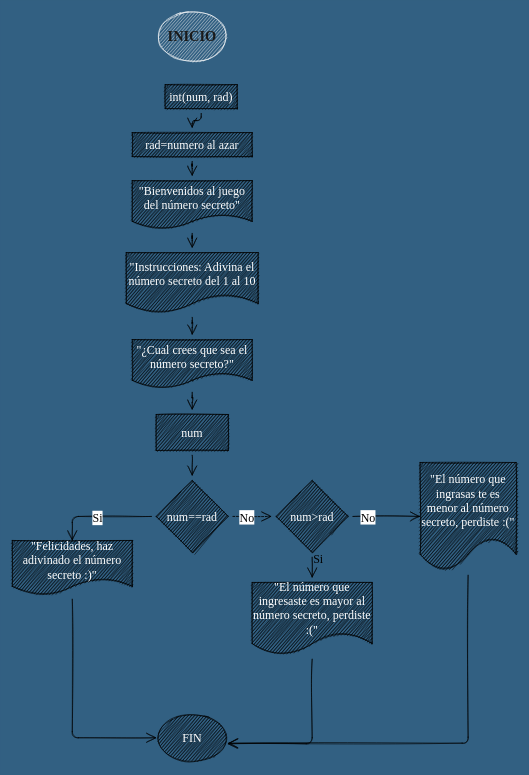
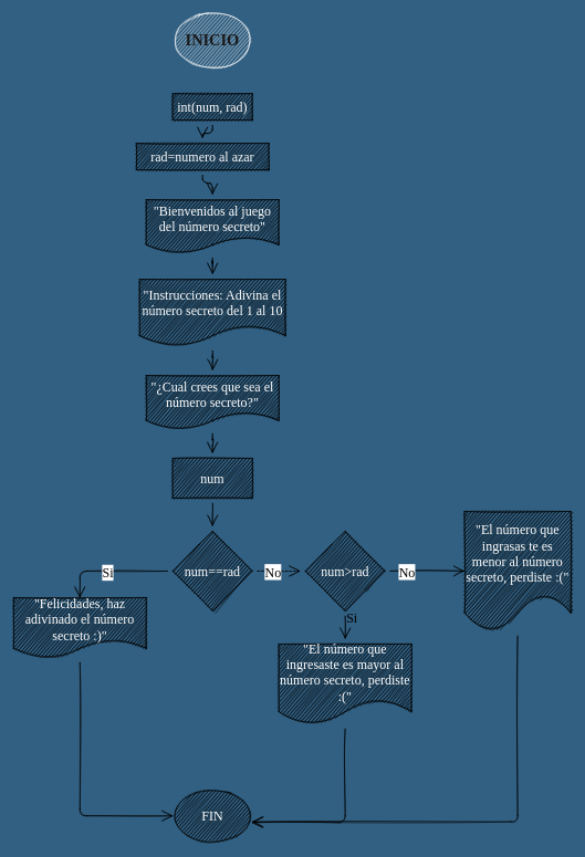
- <mxCell id="4" value="&lt;font color=&quot;#ffffff&quot;&gt;int(num, rad)&lt;/font&gt;" style="rounded=0;whiteSpace=wrap;html=1;labelBackgroundColor=none;sketch=1;hachureGap=4;fillStyle=zigzag;fontFamily=Architects Daughter;fontSource=https%3A%2F%2Ffonts.googleapis.com%2Fcss%3Ffamily%3DArchitects%2BDaughter;fontSize=20;fontColor=#0000FF;fillColor=#000000;" parent="1" vertex="1"><mxGeometry x="275" y="140" width="120" height="40" as="geometry" /></mxCell>
+ <mxCell id="4" value="&lt;font color=&quot;#ffffff&quot;&gt;int(num, rad)&lt;/font&gt;" style="rounded=0;whiteSpace=wrap;html=1;labelBackgroundColor=none;sketch=1;hachureGap=4;fillStyle=zigzag;fontFamily=Architects Daughter;fontSource=https%3A%2F%2Ffonts.googleapis.com%2Fcss%3Ffamily%3DArchitects%2BDaughter;fontSize=20;fontColor=#0000FF;fillColor=#000000;" parent="1" vertex="1"><mxGeometry x="260" y="140" width="120" height="40" as="geometry" /></mxCell>
- <mxCell id="6" value="rad=numero al azar" style="rounded=0;whiteSpace=wrap;html=1;labelBackgroundColor=none;sketch=1;hachureGap=4;fillStyle=zigzag;fontFamily=Architects Daughter;fontSource=https%3A%2F%2Ffonts.googleapis.com%2Fcss%3Ffamily%3DArchitects%2BDaughter;fontSize=20;fontColor=#FFFFFF;fillColor=#000000;" parent="1" vertex="1"><mxGeometry x="220" y="220" width="200" height="40" as="geometry" /></mxCell>
+ <mxCell id="6" value="rad=numero al azar" style="rounded=0;whiteSpace=wrap;html=1;labelBackgroundColor=none;sketch=1;hachureGap=4;fillStyle=zigzag;fontFamily=Architects Daughter;fontSource=https%3A%2F%2Ffonts.googleapis.com%2Fcss%3Ffamily%3DArchitects%2BDaughter;fontSize=20;fontColor=#FFFFFF;fillColor=#000000;" parent="1" vertex="1"><mxGeometry x="205" y="215" width="200" height="40" as="geometry" /></mxCell>
